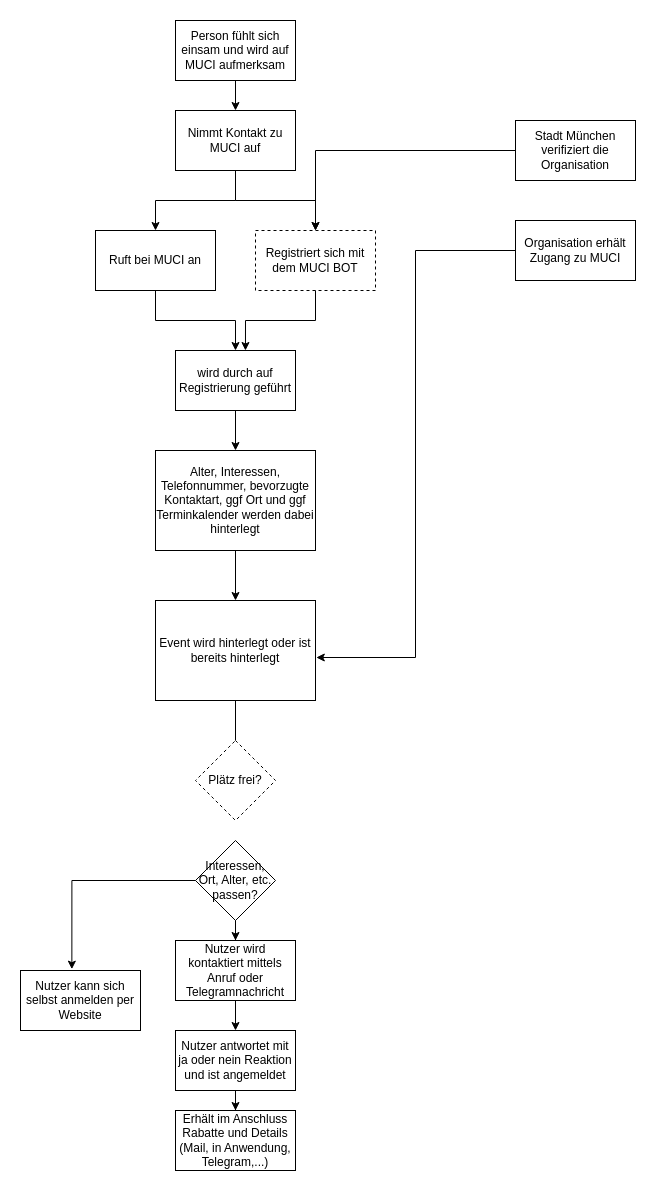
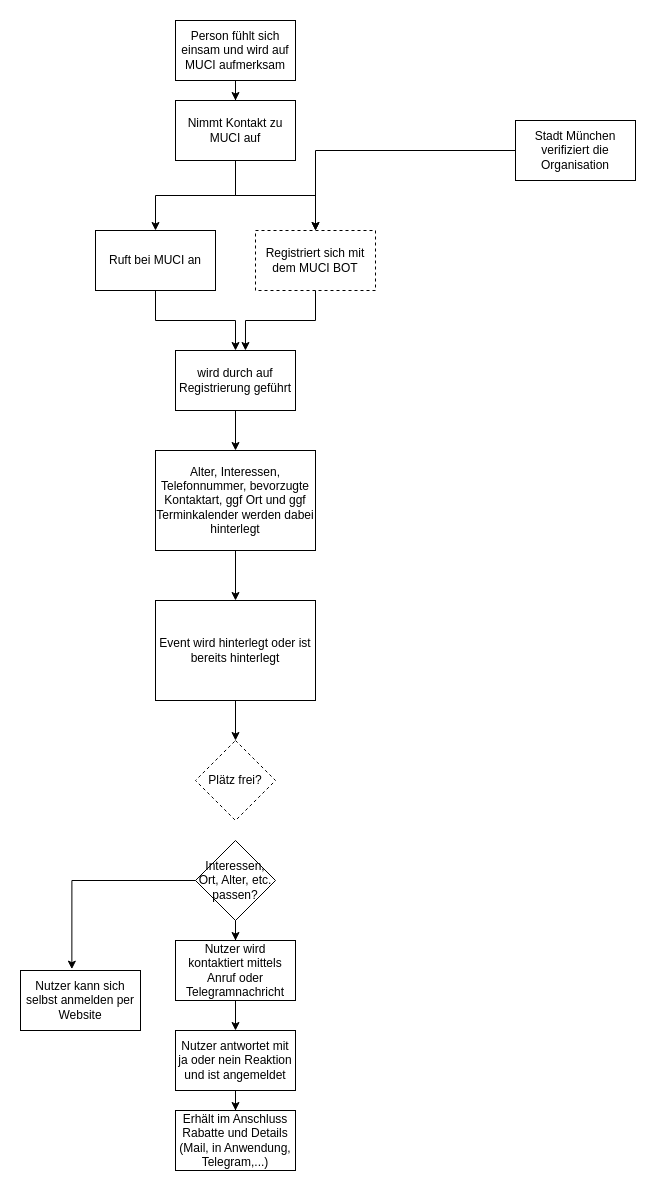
- <mxCell id="4" value="Nimmt Kontakt zu MUCI auf" style="rounded=0;whiteSpace=wrap;html=1;" vertex="1" parent="1"><mxGeometry x="175" y="110" width="120" height="60" as="geometry" /></mxCell>
+ <mxCell id="4" value="Nimmt Kontakt zu MUCI auf" style="rounded=0;whiteSpace=wrap;html=1;" vertex="1" parent="1"><mxGeometry x="175" y="100" width="120" height="60" as="geometry" /></mxCell>
- <mxCell id="23" value="Organisation erhält Zugang zu MUCI" style="rounded=0;whiteSpace=wrap;html=1;" vertex="1" parent="1"><mxGeometry x="515" y="220" width="120" height="60" as="geometry" /></mxCell>
- <mxCell id="30" style="edgeStyle=orthogonalEdgeStyle;rounded=0;orthogonalLoop=1;jettySize=auto;html=1;entryX=1.005;entryY=0.57;entryDx=0;entryDy=0;entryPerimeter=0;" edge="1" parent="1" source="23" target="13"><mxGeometry relative="1" as="geometry" /></mxCell>
- <mxCell id="12" style="edgeStyle=orthogonalEdgeStyle;rounded=0;orthogonalLoop=1;jettySize=auto;html=1;entryX=0.5;entryY=0;entryDx=0;entryDy=0;endArrow=none;" edge="1" parent="1" source="13" target="14"><mxGeometry relative="1" as="geometry" /></mxCell>
+ <mxCell id="12" style="edgeStyle=orthogonalEdgeStyle;rounded=0;orthogonalLoop=1;jettySize=auto;html=1;entryX=0.5;entryY=0;entryDx=0;entryDy=0;" edge="1" parent="1" source="13" target="14"><mxGeometry relative="1" as="geometry" /></mxCell>
